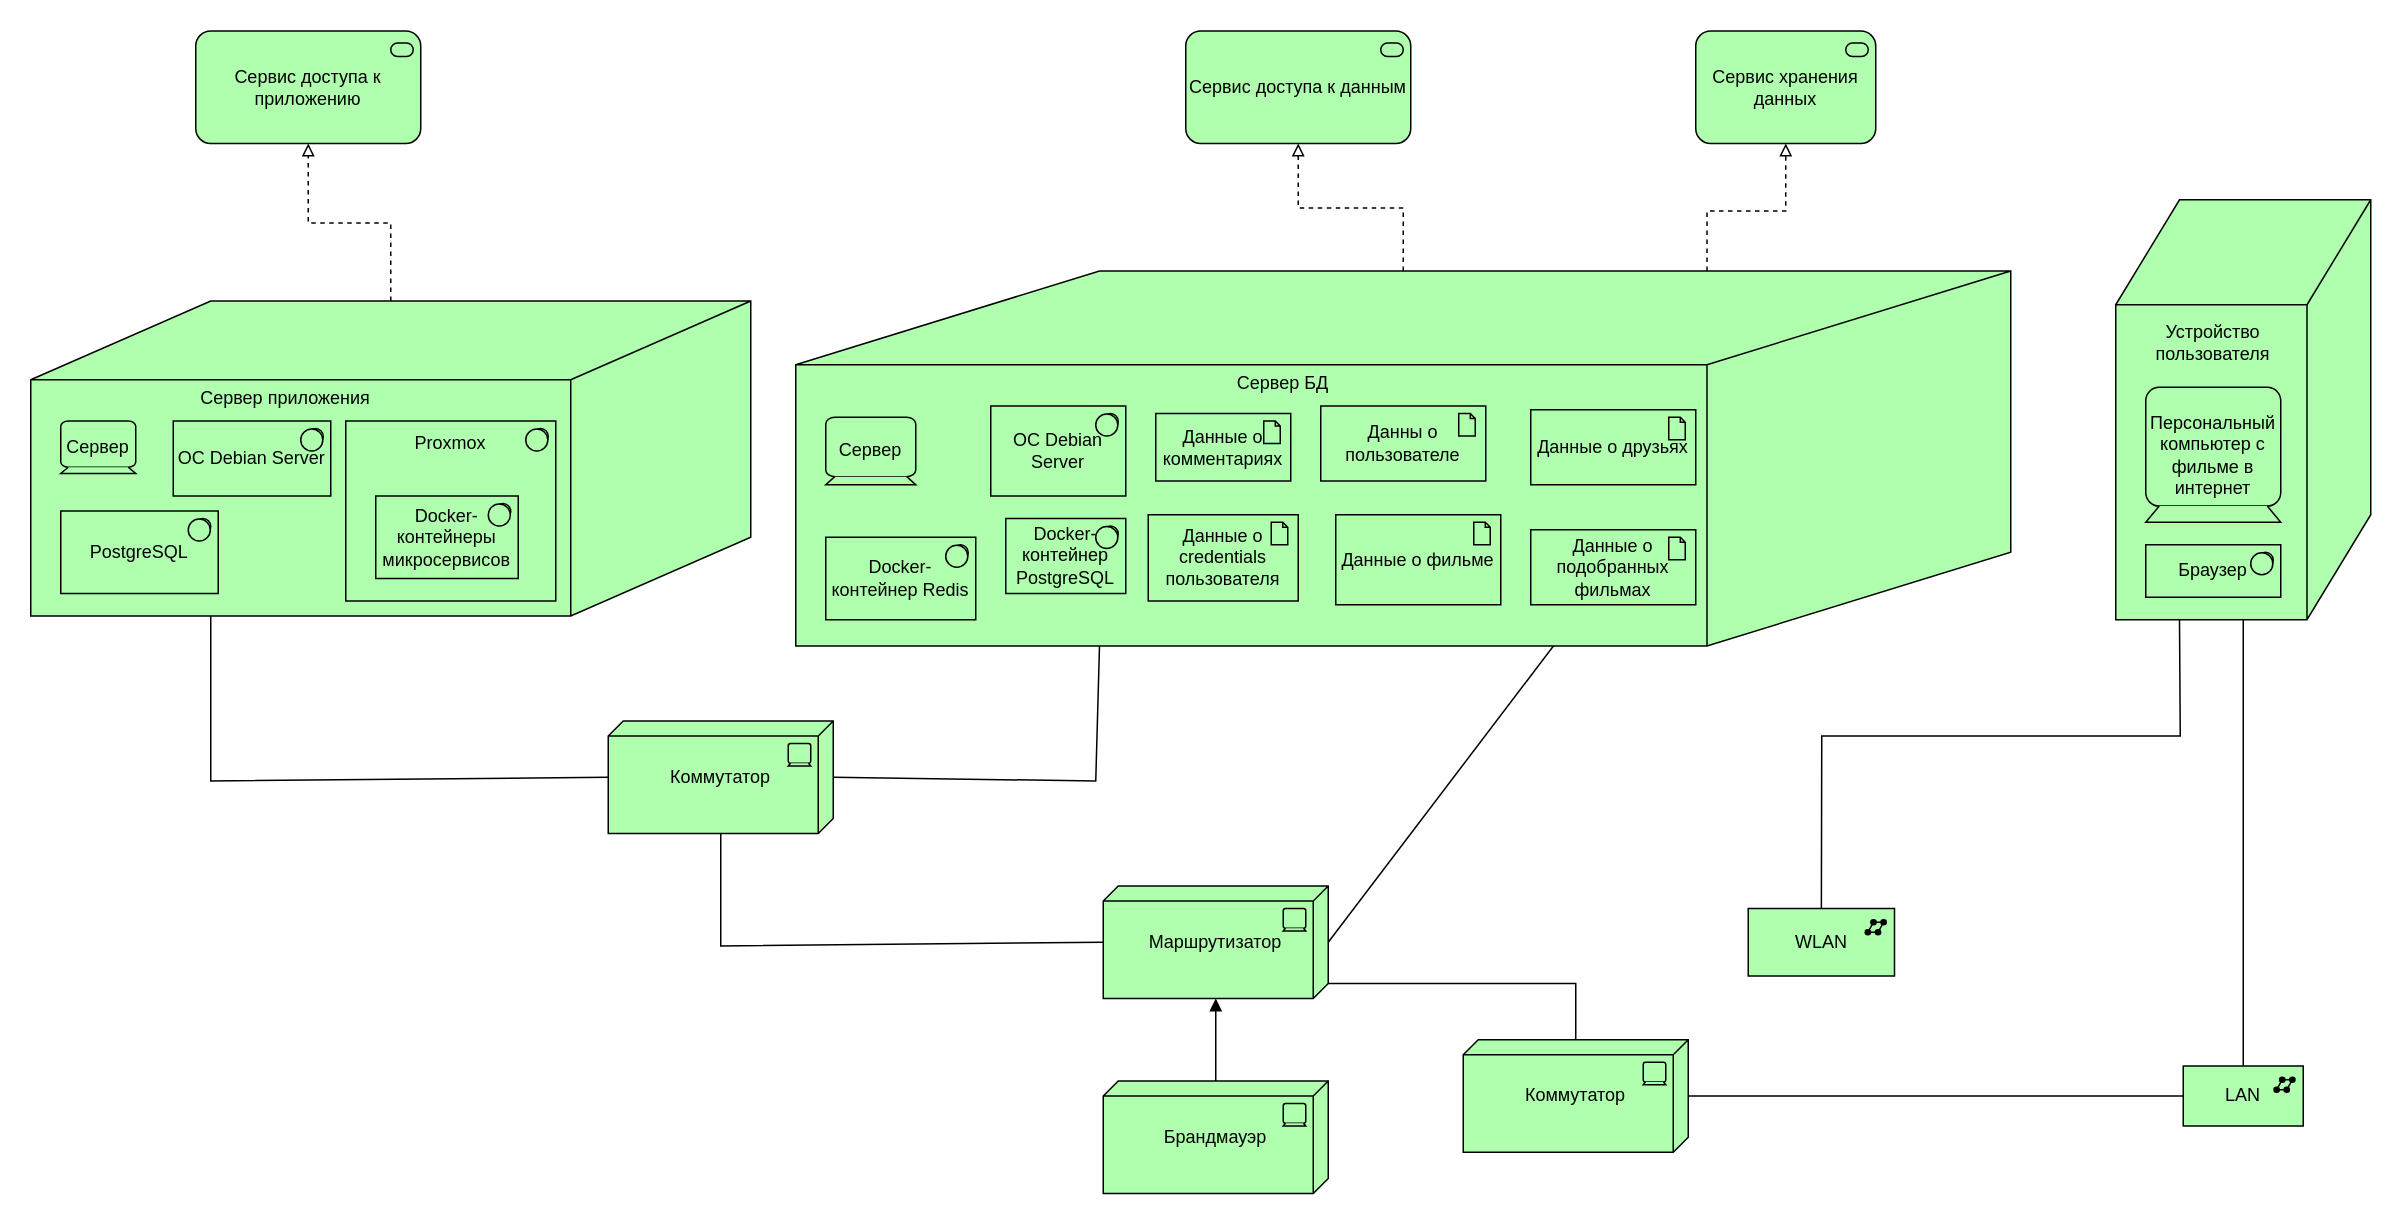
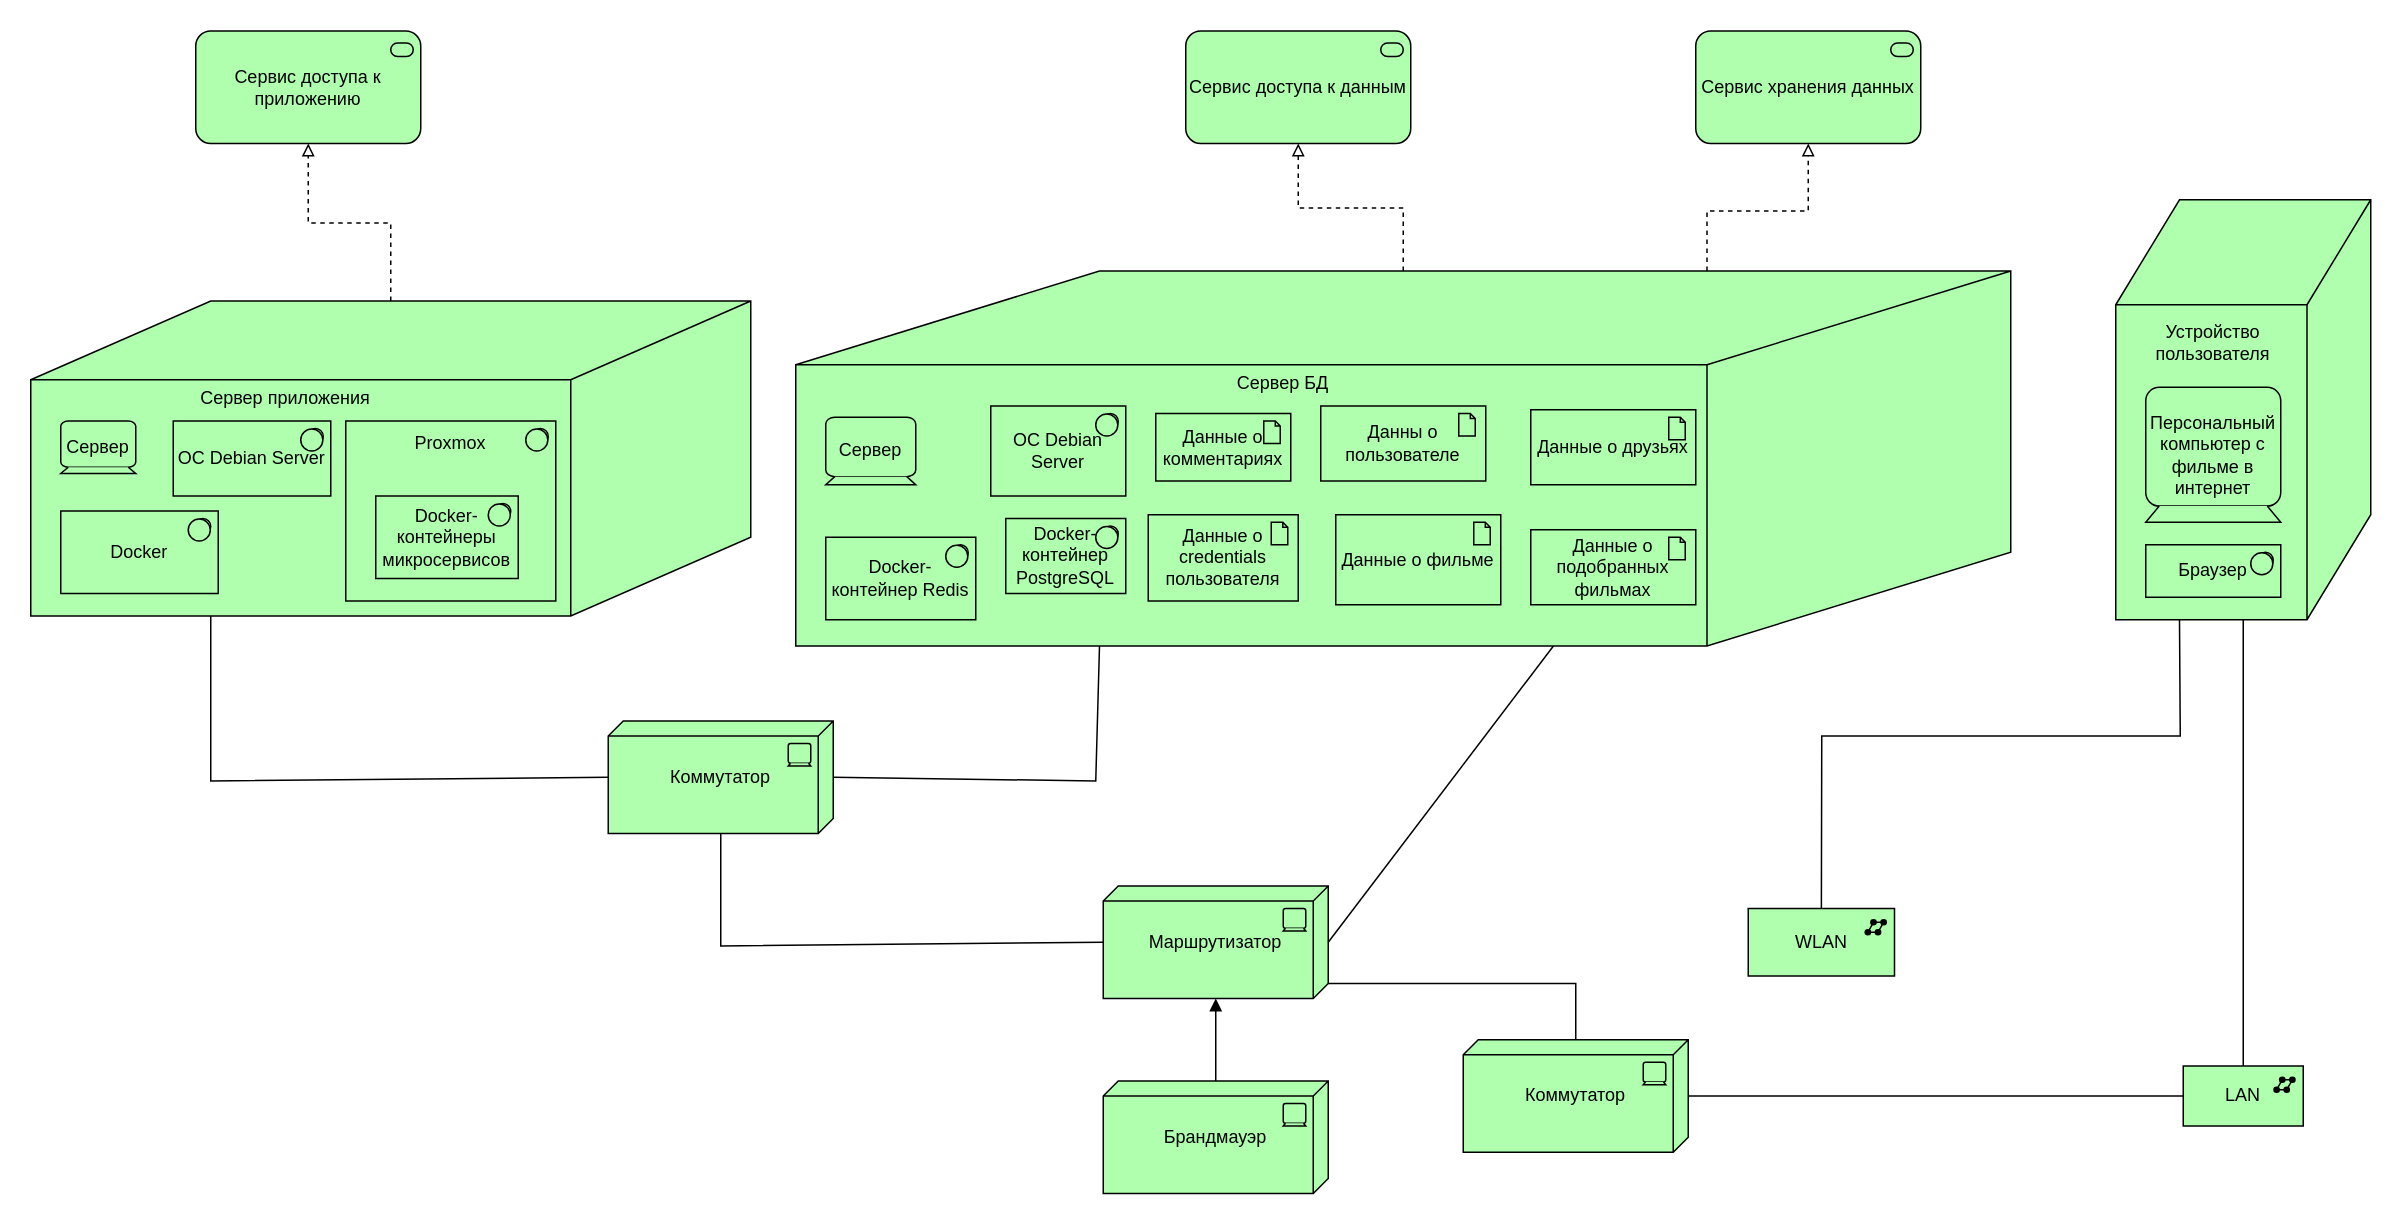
- <mxCell id="5" value="Сервис хранения данных" style="html=1;outlineConnect=0;whiteSpace=wrap;fillColor=#AFFFAF;shape=mxgraph.archimate3.application;appType=serv;archiType=rounded" vertex="1" parent="1"><mxGeometry x="1130" y="20" width="120" height="75" as="geometry" /></mxCell>
+ <mxCell id="5" value="Сервис хранения данных" style="html=1;outlineConnect=0;whiteSpace=wrap;fillColor=#AFFFAF;shape=mxgraph.archimate3.application;appType=serv;archiType=rounded" vertex="1" parent="1"><mxGeometry x="1130" y="20" width="150" height="75" as="geometry" /></mxCell>
- <mxCell id="10" value="PostgreSQL" style="html=1;outlineConnect=0;whiteSpace=wrap;fillColor=#AFFFAF;shape=mxgraph.archimate3.application;appType=sysSw;archiType=square;" vertex="1" parent="1"><mxGeometry x="40" y="340" width="105" height="55" as="geometry" /></mxCell>
+ <mxCell id="10" value="Docker" style="html=1;outlineConnect=0;whiteSpace=wrap;fillColor=#AFFFAF;shape=mxgraph.archimate3.application;appType=sysSw;archiType=square;" vertex="1" parent="1"><mxGeometry x="40" y="340" width="105" height="55" as="geometry" /></mxCell>
